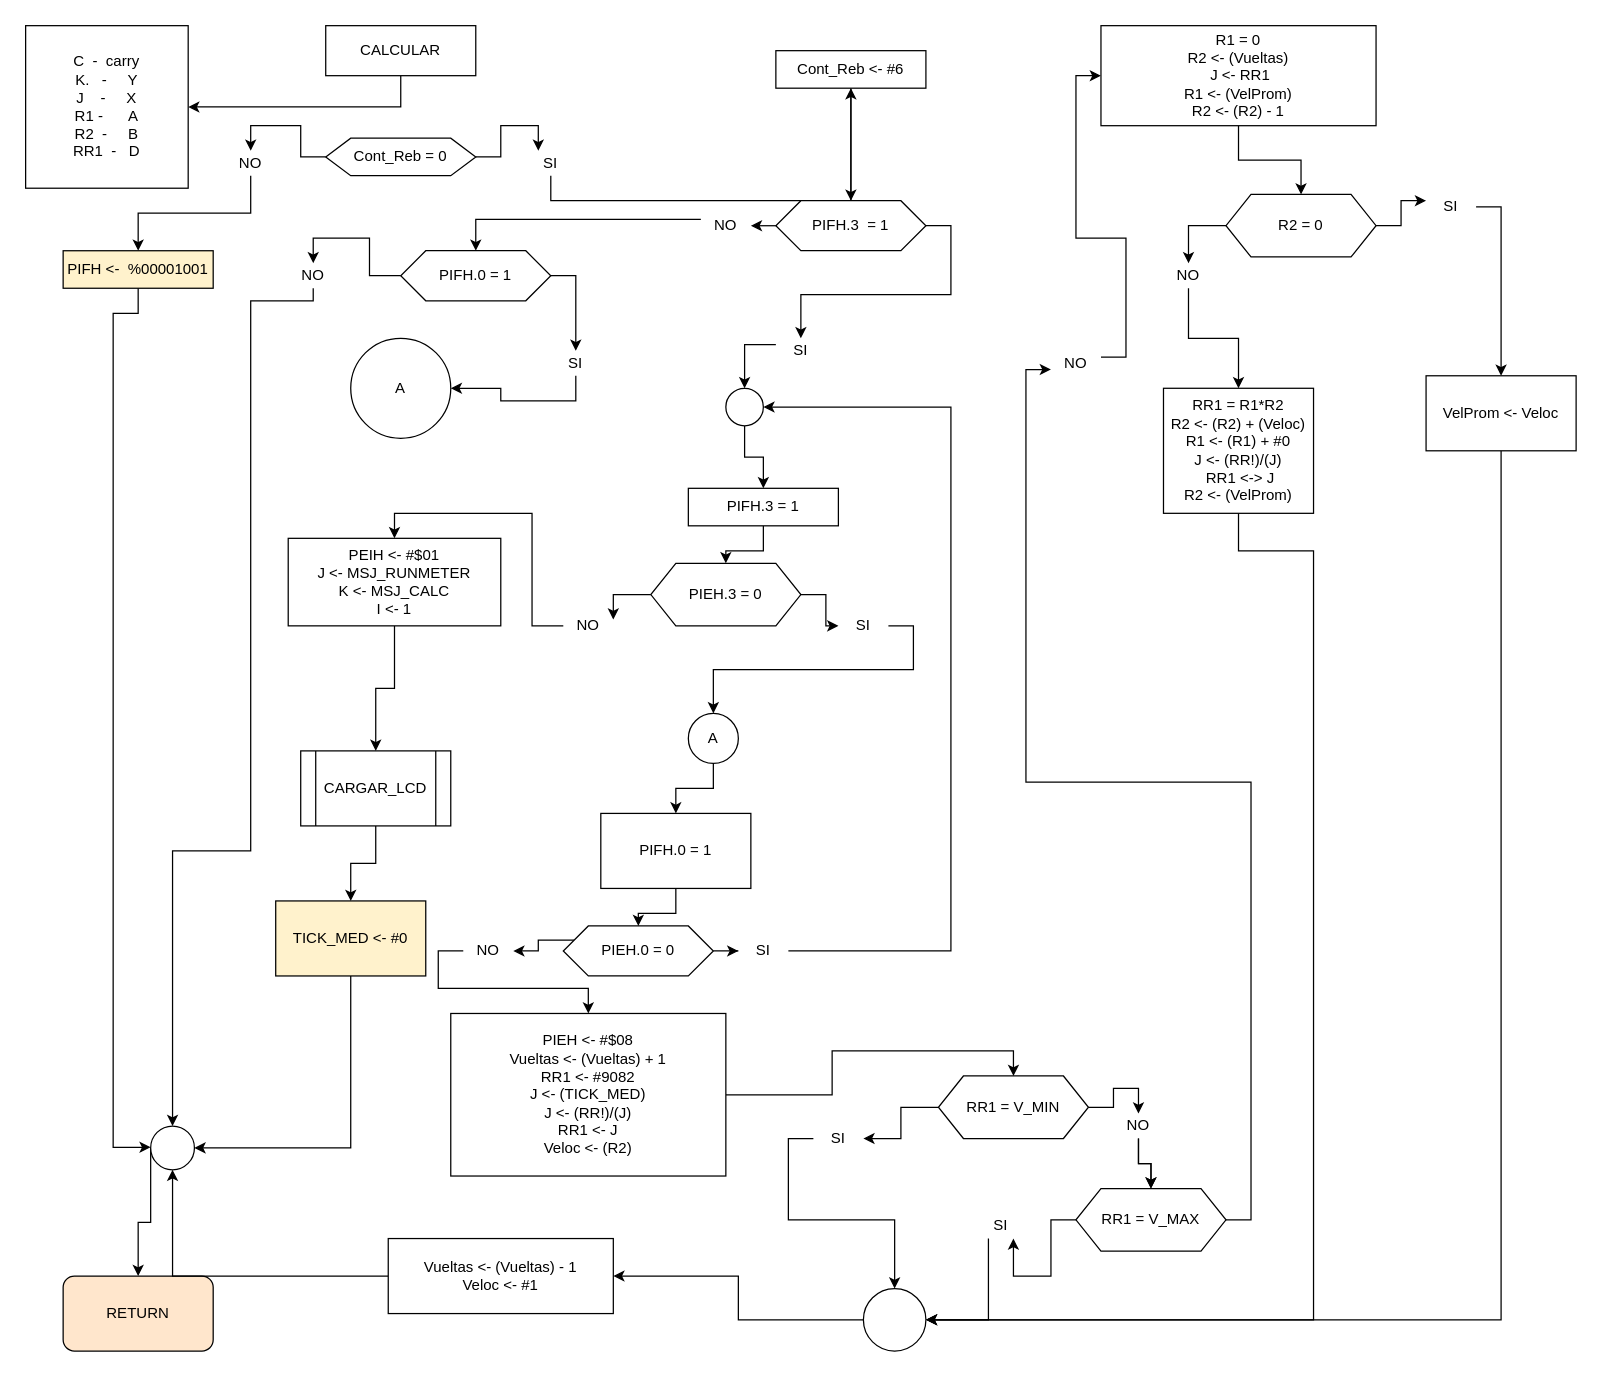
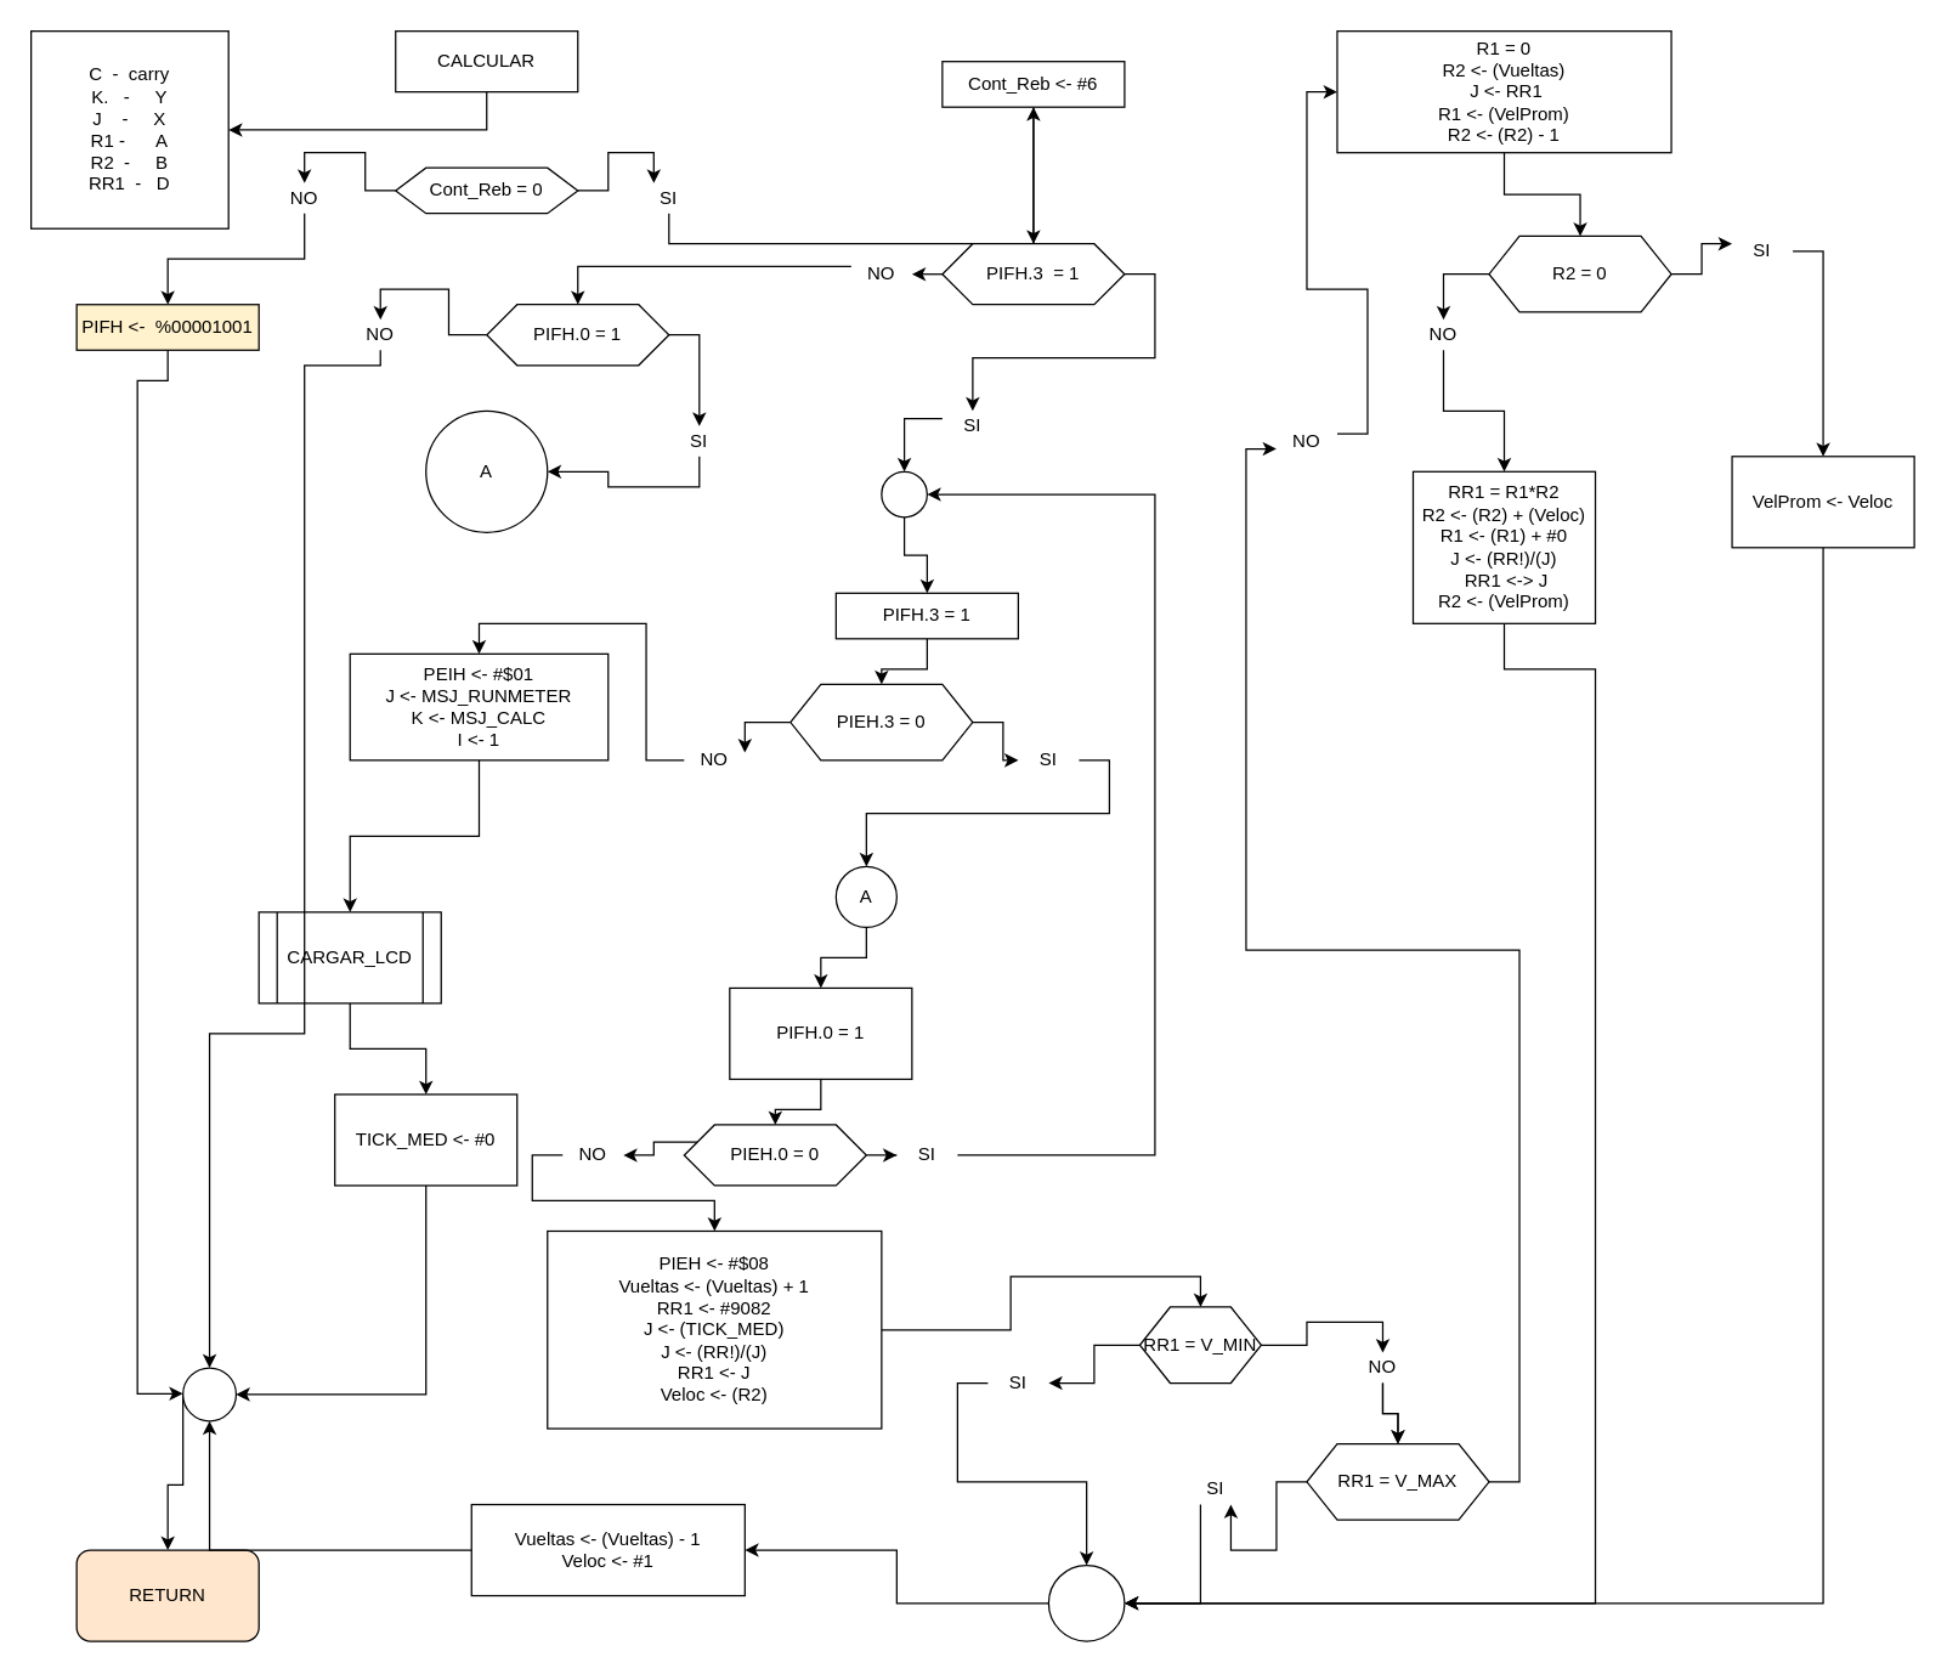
- <mxCell id="34" value="CARGAR_LCD" style="shape=process;whiteSpace=wrap;html=1;backgroundOutline=1;" vertex="1" parent="1"><mxGeometry x="240" y="600" width="120" height="60" as="geometry" /></mxCell>
+ <mxCell id="34" value="CARGAR_LCD" style="shape=process;whiteSpace=wrap;html=1;backgroundOutline=1;" vertex="1" parent="1"><mxGeometry x="170" y="600" width="120" height="60" as="geometry" /></mxCell>
- <mxCell id="36" value="TICK_MED &amp;lt;- #0" style="rounded=0;whiteSpace=wrap;html=1;fillColor=#fff2cc;" vertex="1" parent="1"><mxGeometry x="220" y="720" width="120" height="60" as="geometry" /></mxCell>
+ <mxCell id="36" value="TICK_MED &amp;lt;- #0" style="rounded=0;whiteSpace=wrap;html=1;" vertex="1" parent="1"><mxGeometry x="220" y="720" width="120" height="60" as="geometry" /></mxCell>
- <mxCell id="64" value="RR1 = V_MIN" style="shape=hexagon;perimeter=hexagonPerimeter2;whiteSpace=wrap;html=1;fixedSize=1;" vertex="1" parent="1"><mxGeometry x="750" y="860" width="120" height="50" as="geometry" /></mxCell>
+ <mxCell id="64" value="RR1 = V_MIN" style="shape=hexagon;perimeter=hexagonPerimeter2;whiteSpace=wrap;html=1;fixedSize=1;" vertex="1" parent="1"><mxGeometry x="750" y="860" width="80" height="50" as="geometry" /></mxCell>
